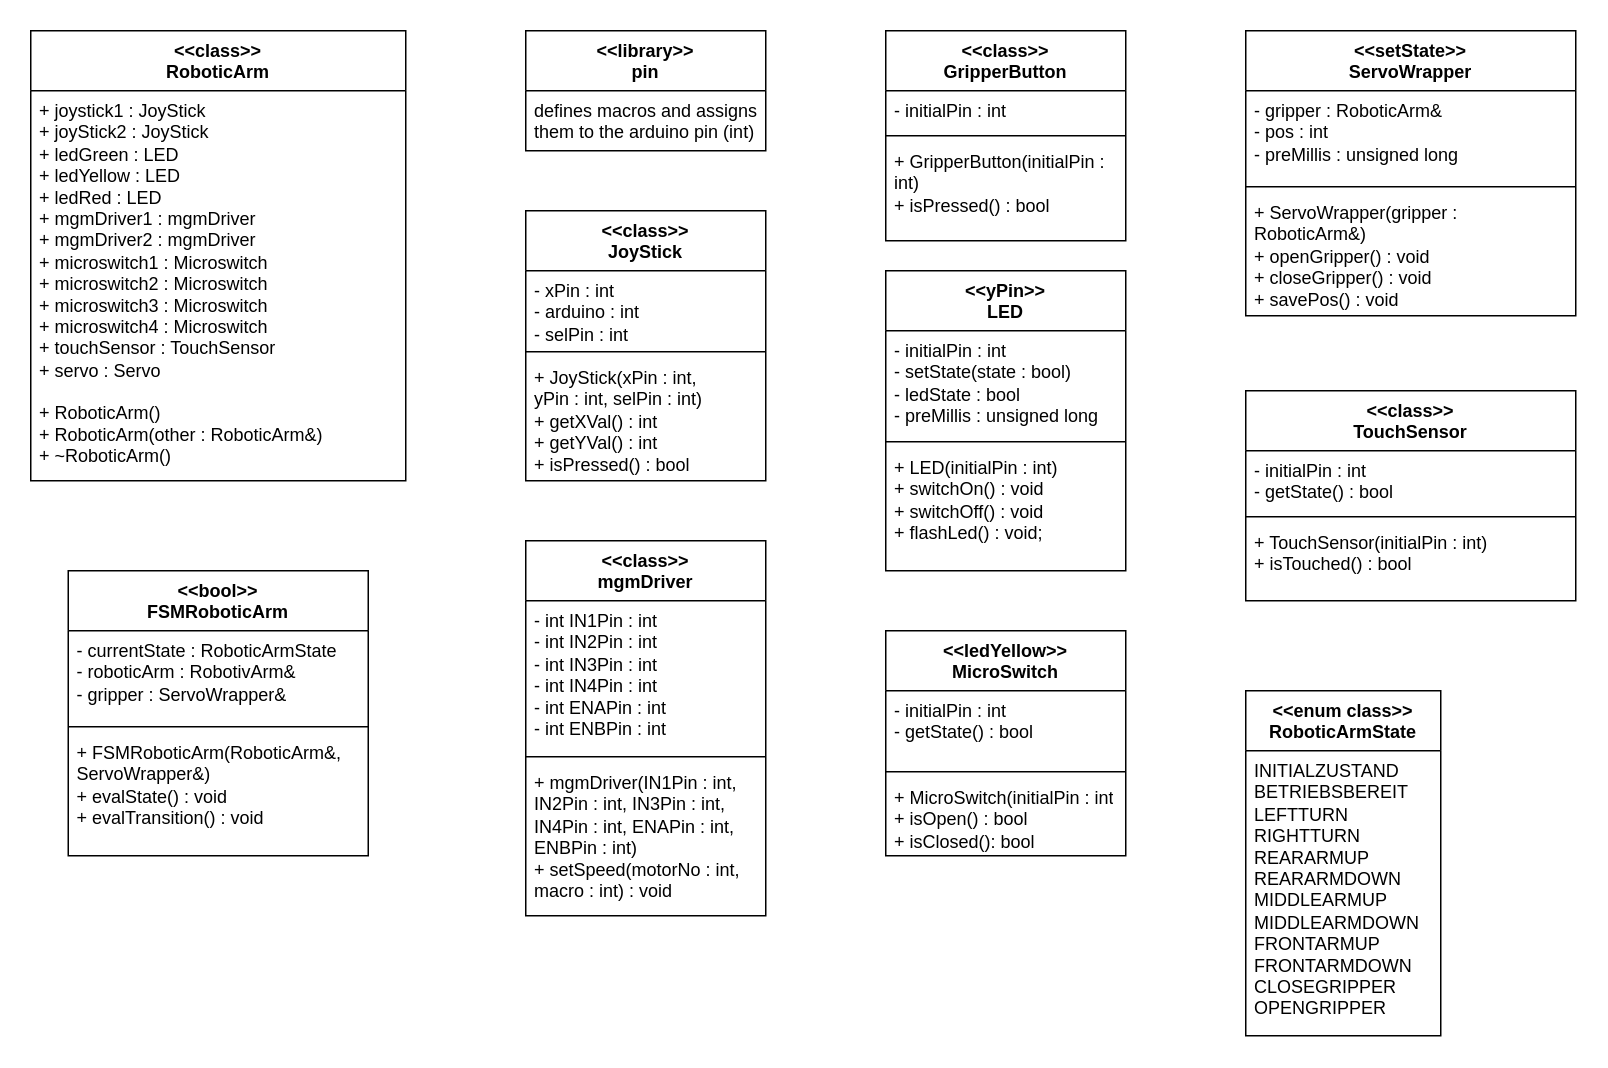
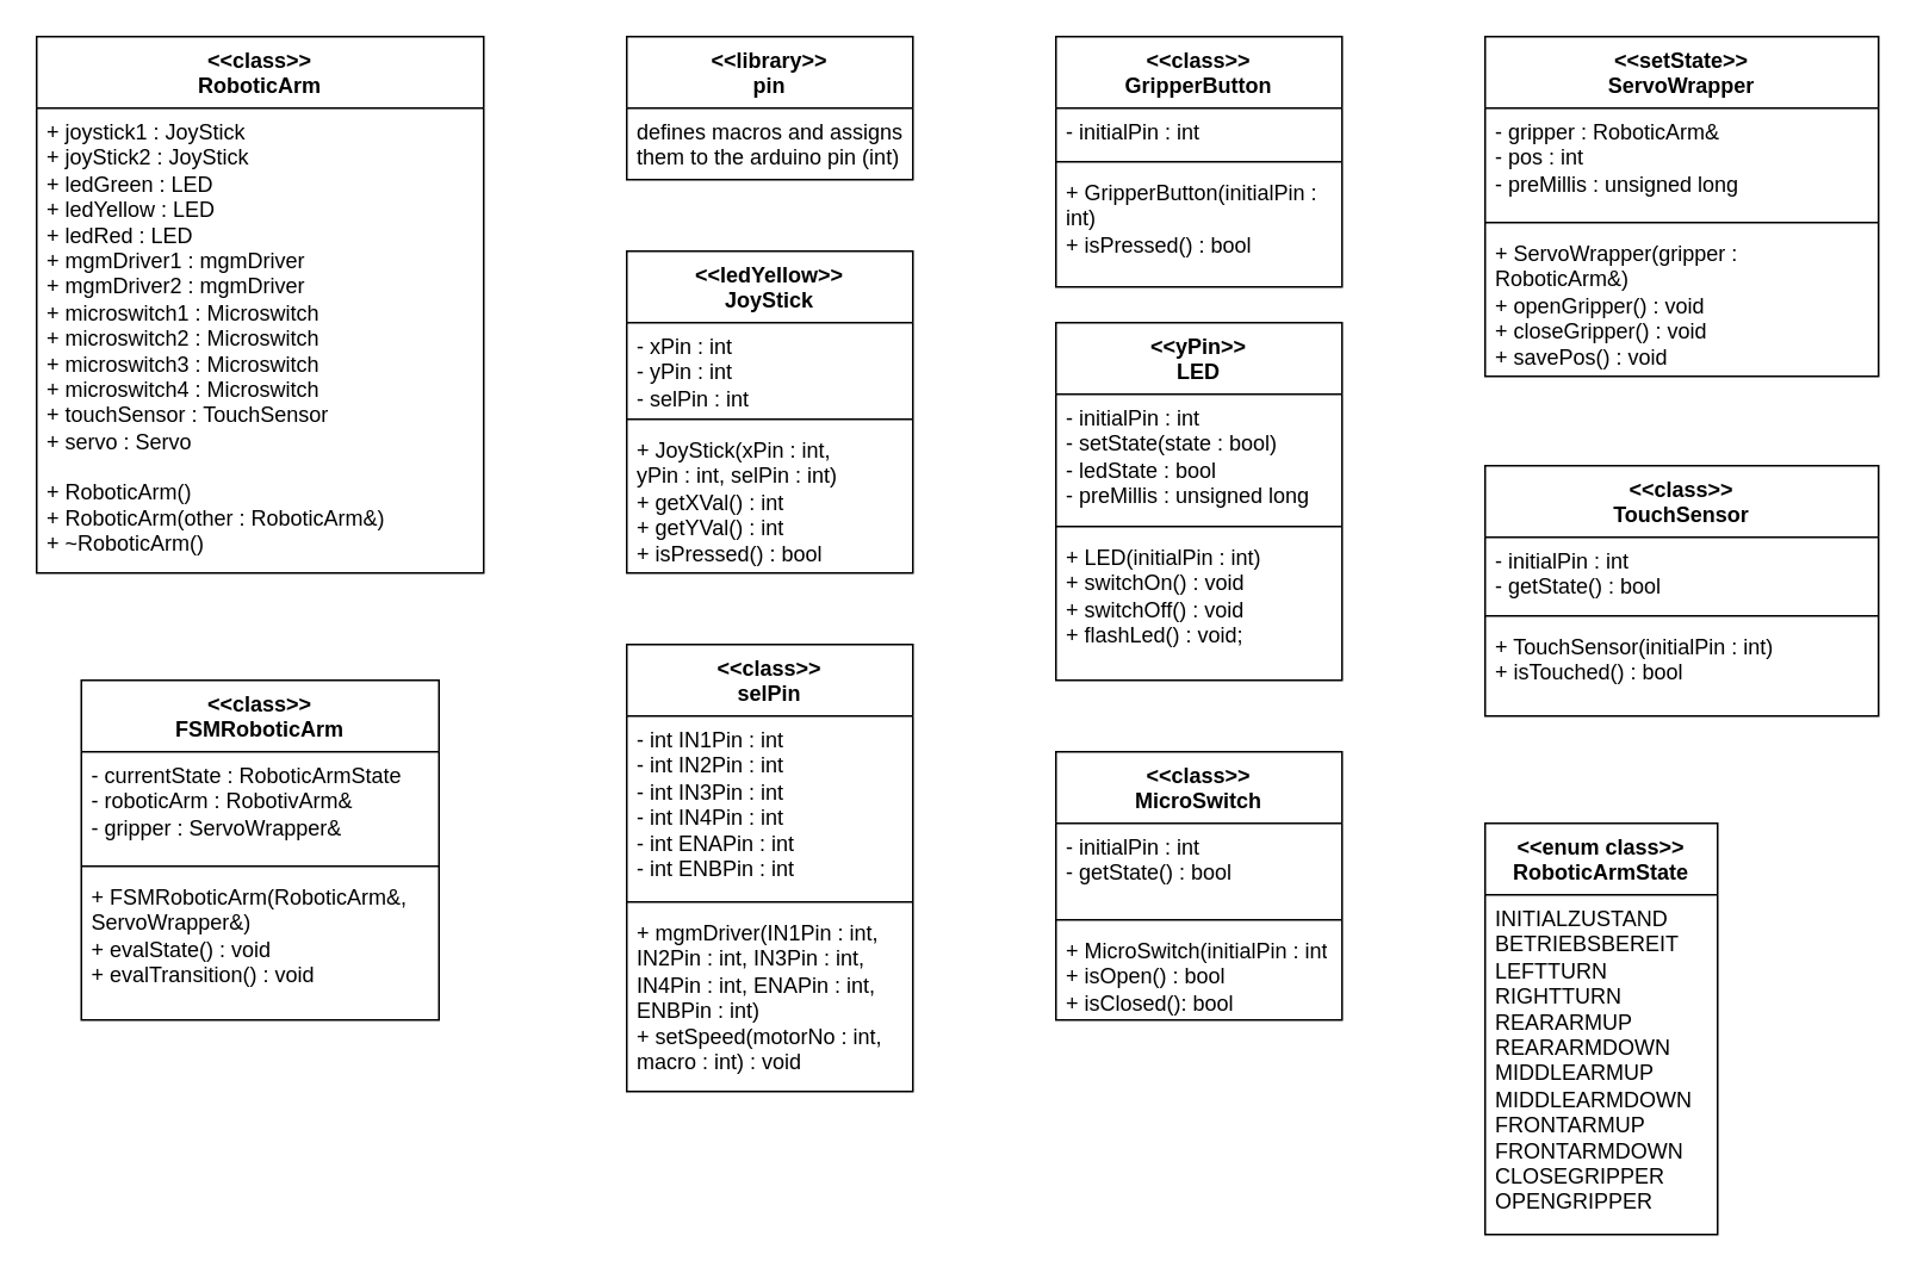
- <mxCell id="8" value="&lt;div&gt;&amp;lt;&amp;lt;class&amp;gt;&amp;gt;&lt;/div&gt;&lt;div&gt;JoyStick&lt;/div&gt;" style="swimlane;fontStyle=1;align=center;verticalAlign=top;childLayout=stackLayout;horizontal=1;startSize=40;horizontalStack=0;resizeParent=1;resizeParentMax=0;resizeLast=0;collapsible=1;marginBottom=0;whiteSpace=wrap;html=1;" parent="1" vertex="1"><mxGeometry x="350" y="140" width="160" height="180" as="geometry" /></mxCell>
+ <mxCell id="8" value="&lt;div&gt;&amp;lt;&amp;lt;ledYellow&amp;gt;&amp;gt;&lt;/div&gt;&lt;div&gt;JoyStick&lt;/div&gt;" style="swimlane;fontStyle=1;align=center;verticalAlign=top;childLayout=stackLayout;horizontal=1;startSize=40;horizontalStack=0;resizeParent=1;resizeParentMax=0;resizeLast=0;collapsible=1;marginBottom=0;whiteSpace=wrap;html=1;" parent="1" vertex="1"><mxGeometry x="350" y="140" width="160" height="180" as="geometry" /></mxCell>
- <mxCell id="9" value="- xPin : int&lt;div&gt;- arduino : int&lt;br&gt;- selPin : int&lt;/div&gt;" style="text;strokeColor=none;fillColor=none;align=left;verticalAlign=top;spacingLeft=4;spacingRight=4;overflow=hidden;rotatable=0;points=[[0,0.5],[1,0.5]];portConstraint=eastwest;whiteSpace=wrap;html=1;" parent="8" vertex="1"><mxGeometry y="40" width="160" height="50" as="geometry" /></mxCell>
+ <mxCell id="9" value="- xPin : int&lt;div&gt;- yPin : int&lt;br&gt;- selPin : int&lt;/div&gt;" style="text;strokeColor=none;fillColor=none;align=left;verticalAlign=top;spacingLeft=4;spacingRight=4;overflow=hidden;rotatable=0;points=[[0,0.5],[1,0.5]];portConstraint=eastwest;whiteSpace=wrap;html=1;" parent="8" vertex="1"><mxGeometry y="40" width="160" height="50" as="geometry" /></mxCell>
- <mxCell id="16" value="&lt;div&gt;&amp;lt;&amp;lt;class&amp;gt;&amp;gt;&lt;/div&gt;&lt;div&gt;mgmDriver&lt;/div&gt;" style="swimlane;fontStyle=1;align=center;verticalAlign=top;childLayout=stackLayout;horizontal=1;startSize=40;horizontalStack=0;resizeParent=1;resizeParentMax=0;resizeLast=0;collapsible=1;marginBottom=0;whiteSpace=wrap;html=1;" parent="1" vertex="1"><mxGeometry x="350" y="360" width="160" height="250" as="geometry" /></mxCell>
+ <mxCell id="16" value="&lt;div&gt;&amp;lt;&amp;lt;class&amp;gt;&amp;gt;&lt;/div&gt;&lt;div&gt;selPin&lt;/div&gt;" style="swimlane;fontStyle=1;align=center;verticalAlign=top;childLayout=stackLayout;horizontal=1;startSize=40;horizontalStack=0;resizeParent=1;resizeParentMax=0;resizeLast=0;collapsible=1;marginBottom=0;whiteSpace=wrap;html=1;" parent="1" vertex="1"><mxGeometry x="350" y="360" width="160" height="250" as="geometry" /></mxCell>
- <mxCell id="34" value="&lt;div&gt;&amp;lt;&amp;lt;bool&amp;gt;&amp;gt;&lt;/div&gt;&lt;div&gt;FSMRoboticArm&lt;/div&gt;" style="swimlane;fontStyle=1;align=center;verticalAlign=top;childLayout=stackLayout;horizontal=1;startSize=40;horizontalStack=0;resizeParent=1;resizeParentMax=0;resizeLast=0;collapsible=1;marginBottom=0;whiteSpace=wrap;html=1;" parent="1" vertex="1"><mxGeometry x="45" y="380" width="200" height="190" as="geometry" /></mxCell>
+ <mxCell id="34" value="&lt;div&gt;&amp;lt;&amp;lt;class&amp;gt;&amp;gt;&lt;/div&gt;&lt;div&gt;FSMRoboticArm&lt;/div&gt;" style="swimlane;fontStyle=1;align=center;verticalAlign=top;childLayout=stackLayout;horizontal=1;startSize=40;horizontalStack=0;resizeParent=1;resizeParentMax=0;resizeLast=0;collapsible=1;marginBottom=0;whiteSpace=wrap;html=1;" parent="1" vertex="1"><mxGeometry x="45" y="380" width="200" height="190" as="geometry" /></mxCell>
- <mxCell id="20" value="&lt;div&gt;&amp;lt;&amp;lt;ledYellow&amp;gt;&amp;gt;&lt;/div&gt;&lt;div&gt;MicroSwitch&lt;/div&gt;" style="swimlane;fontStyle=1;align=center;verticalAlign=top;childLayout=stackLayout;horizontal=1;startSize=40;horizontalStack=0;resizeParent=1;resizeParentMax=0;resizeLast=0;collapsible=1;marginBottom=0;whiteSpace=wrap;html=1;" parent="1" vertex="1"><mxGeometry x="590" y="420" width="160" height="150" as="geometry" /></mxCell>
+ <mxCell id="20" value="&lt;div&gt;&amp;lt;&amp;lt;class&amp;gt;&amp;gt;&lt;/div&gt;&lt;div&gt;MicroSwitch&lt;/div&gt;" style="swimlane;fontStyle=1;align=center;verticalAlign=top;childLayout=stackLayout;horizontal=1;startSize=40;horizontalStack=0;resizeParent=1;resizeParentMax=0;resizeLast=0;collapsible=1;marginBottom=0;whiteSpace=wrap;html=1;" parent="1" vertex="1"><mxGeometry x="590" y="420" width="160" height="150" as="geometry" /></mxCell>
